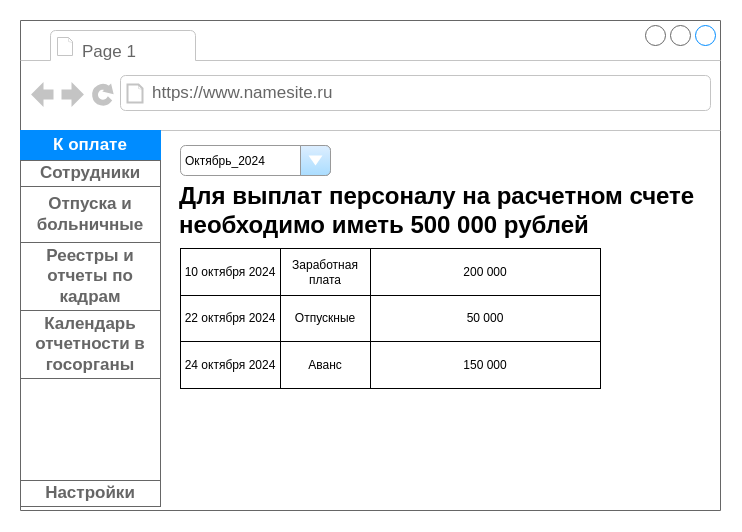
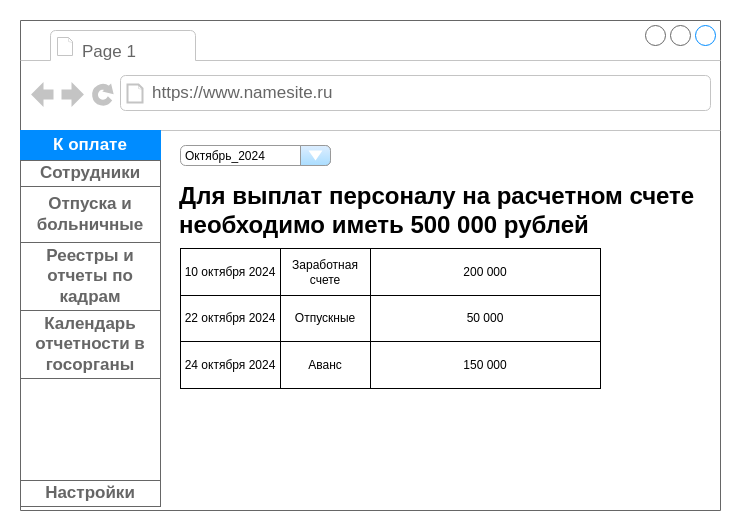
- <mxCell id="13" value="&lt;span style=&quot;color: rgb(0, 0, 0); font-size: 12px; text-align: center; text-wrap: wrap;&quot;&gt;Октябрь_&lt;/span&gt;&lt;span style=&quot;color: rgb(0, 0, 0); font-size: 12px; text-align: center; text-wrap: wrap; background-color: initial;&quot;&gt;2024&lt;/span&gt;" style="strokeWidth=1;shadow=0;dashed=0;align=center;html=1;shape=mxgraph.mockup.forms.comboBox;strokeColor=#999999;fillColor=#ddeeff;align=left;fillColor2=#aaddff;mainText=;fontColor=#666666;fontSize=17;spacingLeft=3;" parent="2" vertex="1"><mxGeometry x="160" y="125" width="150" height="30" as="geometry" /></mxCell>
+ <mxCell id="13" value="&lt;span style=&quot;color: rgb(0, 0, 0); font-size: 12px; text-align: center; text-wrap: wrap;&quot;&gt;Октябрь_&lt;/span&gt;&lt;span style=&quot;color: rgb(0, 0, 0); font-size: 12px; text-align: center; text-wrap: wrap; background-color: initial;&quot;&gt;2024&lt;/span&gt;" style="strokeWidth=1;shadow=0;dashed=0;align=center;html=1;shape=mxgraph.mockup.forms.comboBox;strokeColor=#999999;fillColor=#ddeeff;align=left;fillColor2=#aaddff;mainText=;fontColor=#666666;fontSize=17;spacingLeft=3;" parent="2" vertex="1"><mxGeometry x="160" y="125" width="150" height="20" as="geometry" /></mxCell>
- <mxCell id="18" value="Заработная плата" style="connectable=0;recursiveResize=0;strokeColor=inherit;fillColor=none;align=center;whiteSpace=wrap;html=1;" parent="16" vertex="1"><mxGeometry x="100" width="90" height="47" as="geometry"><mxRectangle width="90" height="47" as="alternateBounds" /></mxGeometry></mxCell>
+ <mxCell id="18" value="Заработная счете" style="connectable=0;recursiveResize=0;strokeColor=inherit;fillColor=none;align=center;whiteSpace=wrap;html=1;" parent="16" vertex="1"><mxGeometry x="100" width="90" height="47" as="geometry"><mxRectangle width="90" height="47" as="alternateBounds" /></mxGeometry></mxCell>
